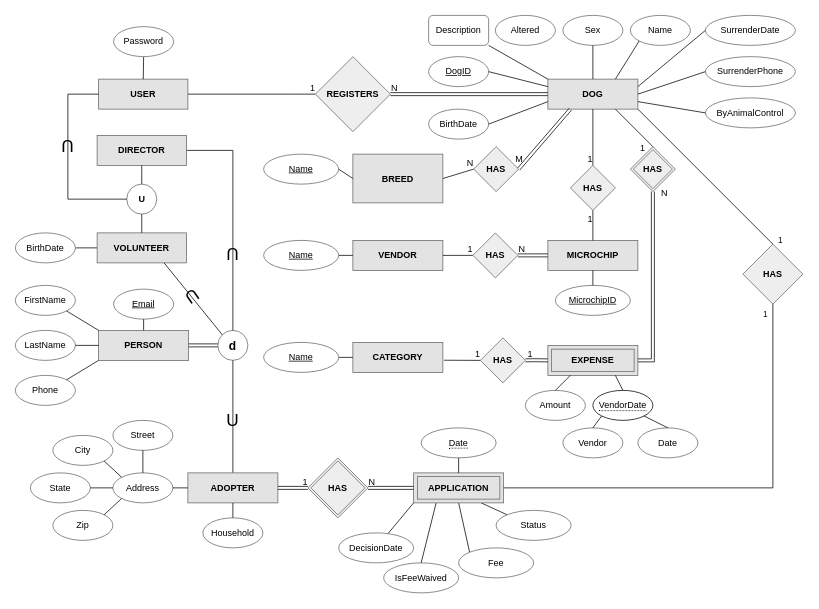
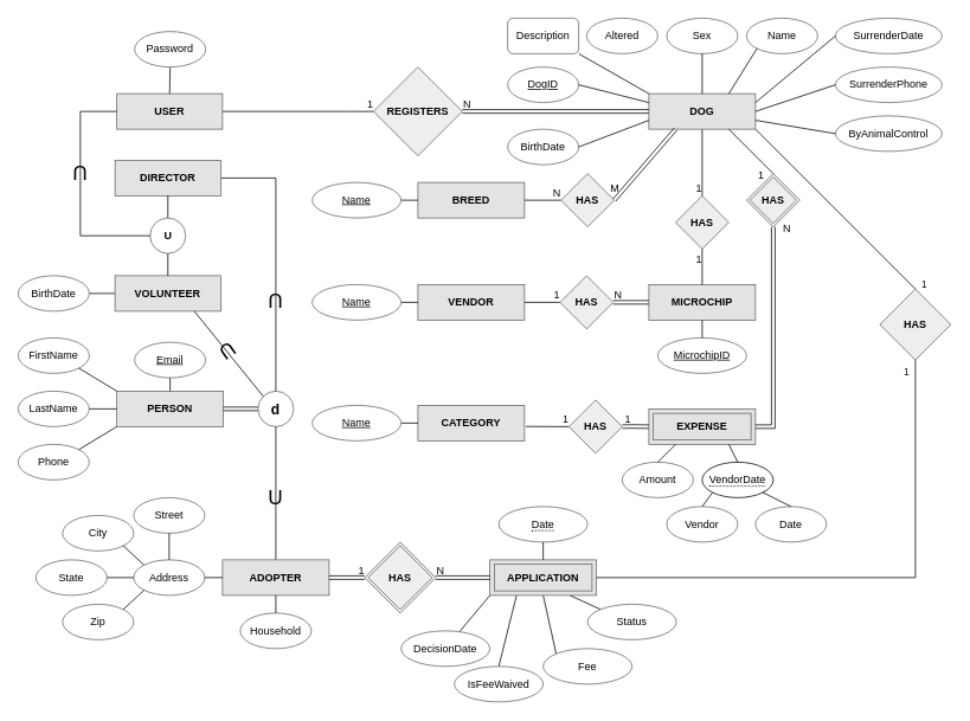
- <mxCell id="27" value="&lt;b&gt;BREED&lt;/b&gt;" style="whiteSpace=wrap;html=1;align=center;shadow=0;strokeColor=#666666;strokeWidth=1;fillColor=#E3E3E3;" parent="1" vertex="1"><mxGeometry x="470" y="205" width="120" height="65" as="geometry" /></mxCell>
+ <mxCell id="27" value="&lt;b&gt;BREED&lt;/b&gt;" style="whiteSpace=wrap;html=1;align=center;shadow=0;strokeColor=#666666;strokeWidth=1;fillColor=#E3E3E3;" parent="1" vertex="1"><mxGeometry x="470" y="205" width="120" height="40" as="geometry" /></mxCell>
